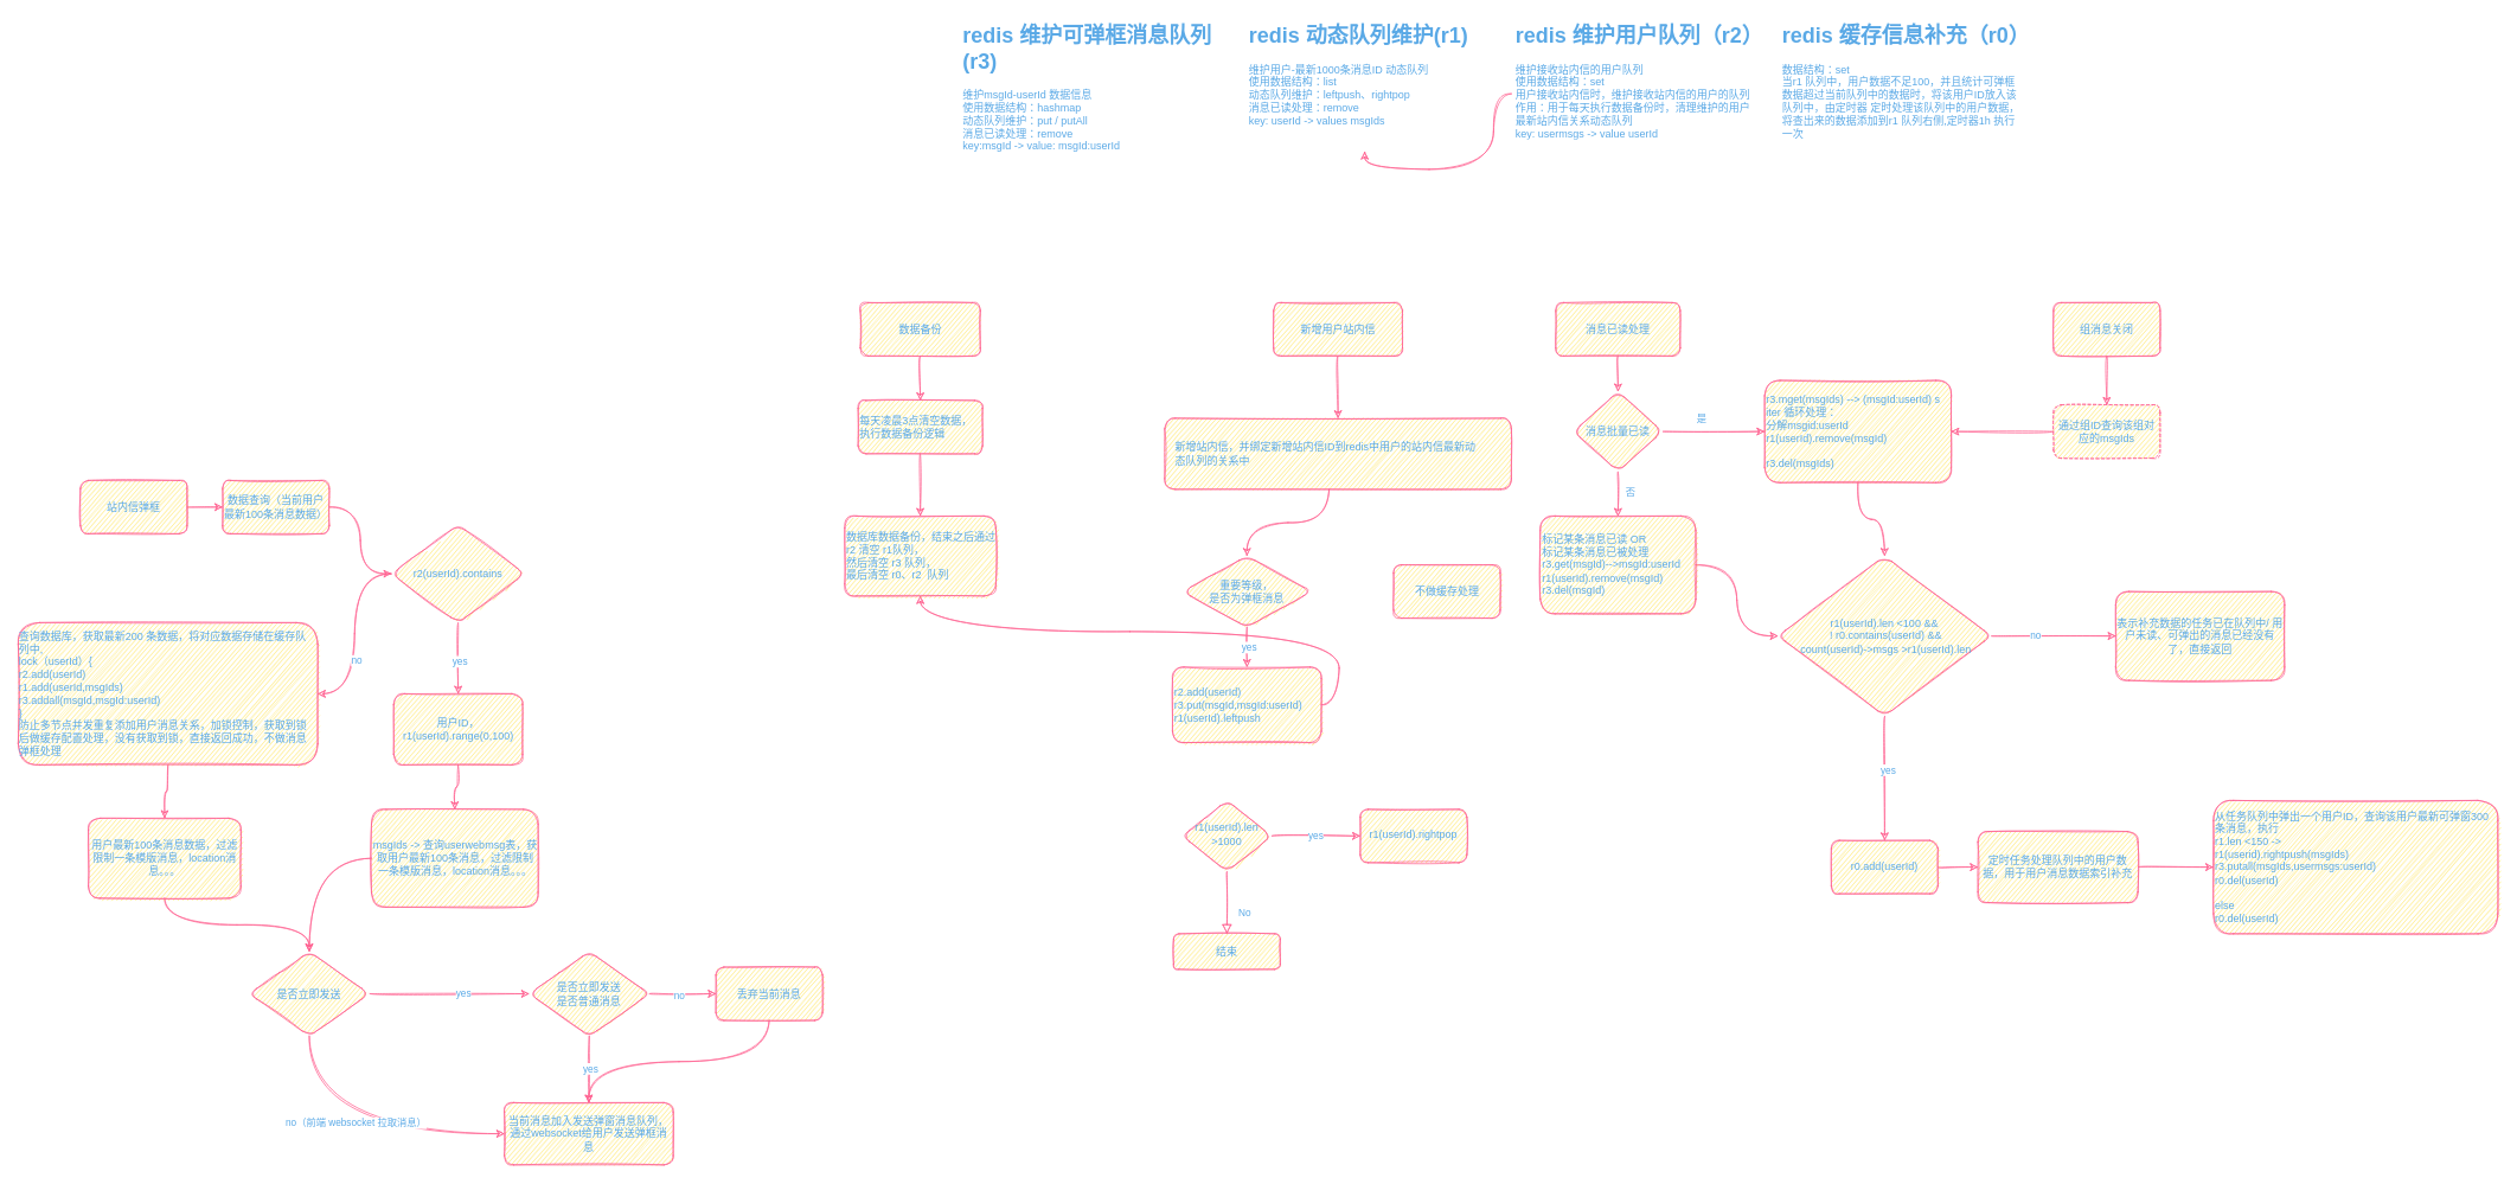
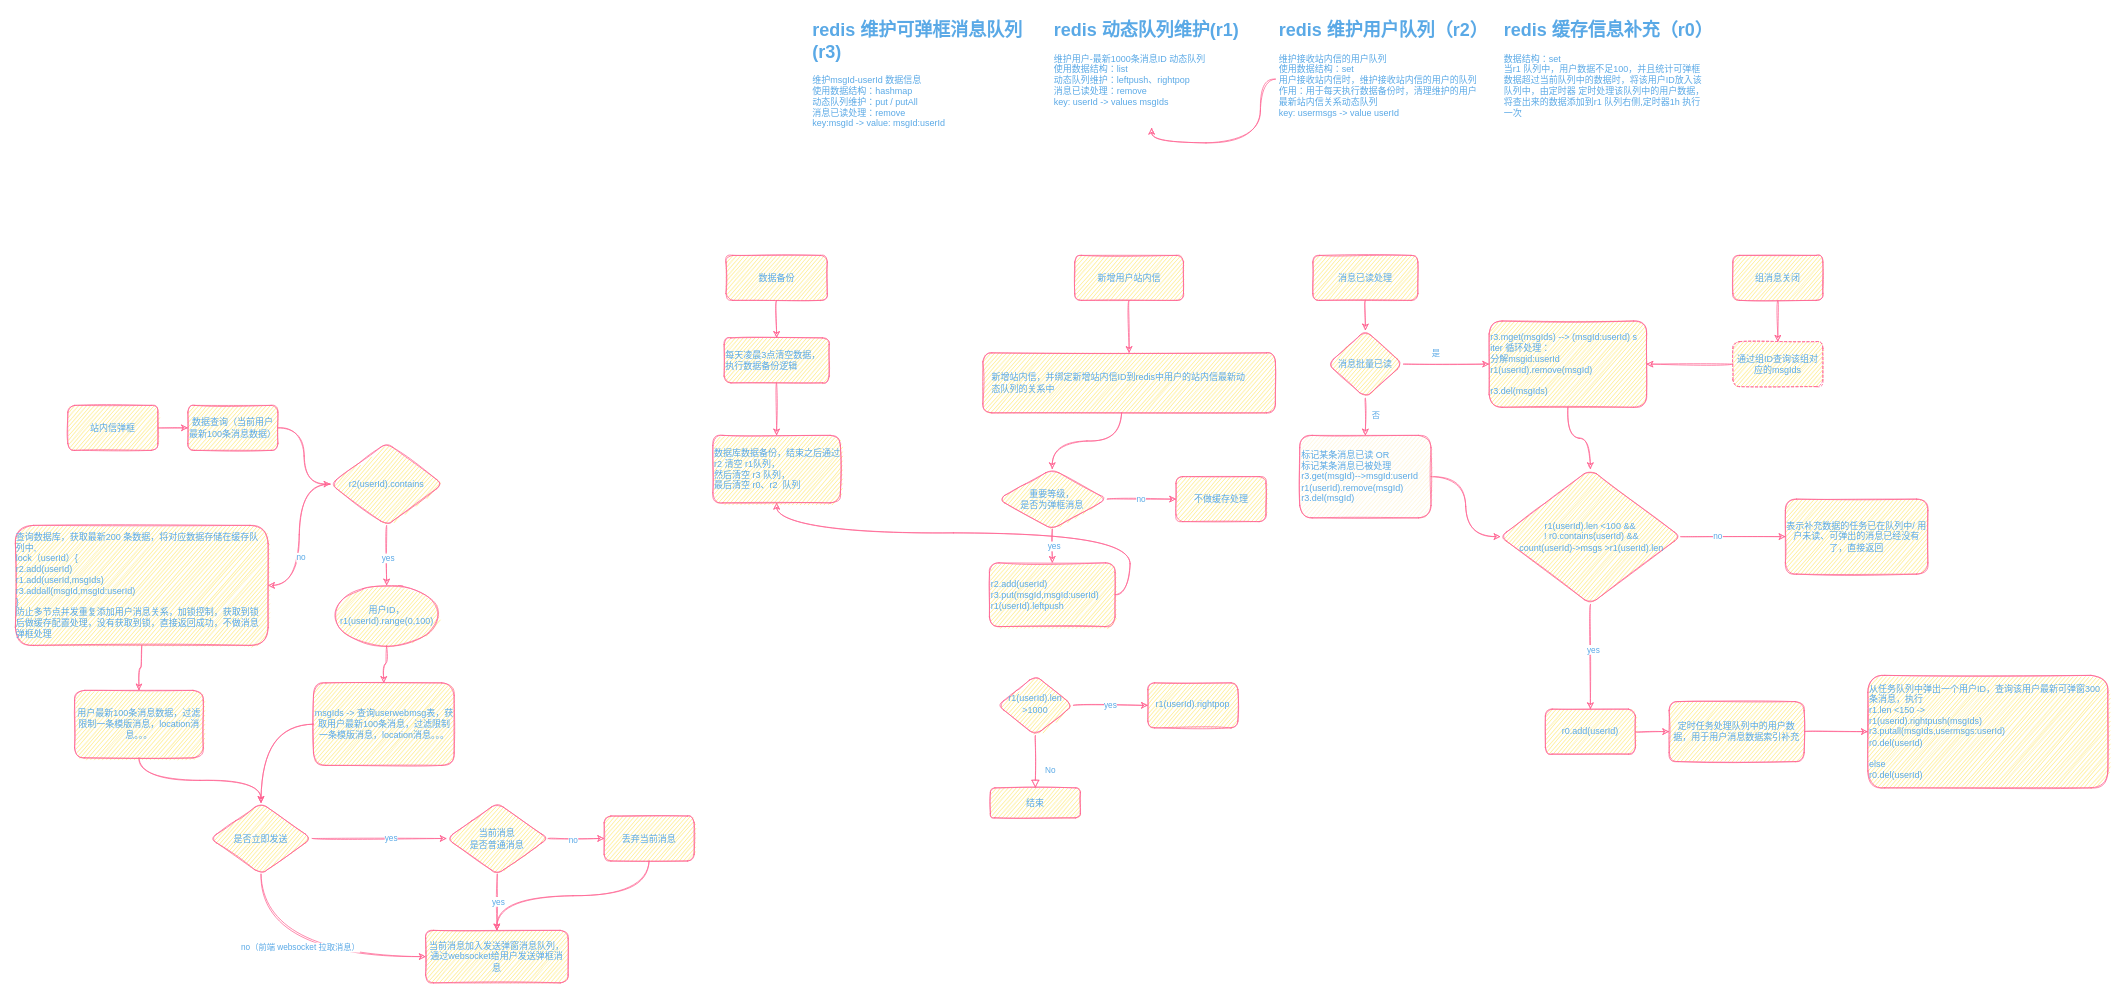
- <mxCell id="22" value="标记某条消息已读 OR&lt;br&gt;标记某条消息已被处理&lt;br&gt;r3.get(msgId)--&amp;gt;msgId:userId&lt;br&gt;r1(userId).remove(msgId)&lt;br&gt;r3.del(msgId)" style="whiteSpace=wrap;html=1;fillColor=#FFE45E;strokeColor=#FF6392;fontColor=#5AA9E6;rounded=1;glass=0;strokeWidth=1;shadow=0;sketch=1;align=left;" vertex="1" parent="1"><mxGeometry x="1732.5" y="580" width="175" height="110" as="geometry" /></mxCell>
+ <mxCell id="22" value="标记某条消息已读 OR&lt;br&gt;标记某条消息已被处理&lt;br&gt;r3.get(msgId)--&amp;gt;msgId:userId&lt;br&gt;r1(userId).remove(msgId)&lt;br&gt;r3.del(msgId)" style="whiteSpace=wrap;html=1;fillColor=#fff2cc;strokeColor=#FF6392;fontColor=#5AA9E6;rounded=1;glass=0;strokeWidth=1;shadow=0;sketch=1;align=left;" vertex="1" parent="1"><mxGeometry x="1732.5" y="580" width="175" height="110" as="geometry" /></mxCell>
+ <mxCell id="28" value="no" style="edgeStyle=orthogonalEdgeStyle;curved=1;rounded=1;sketch=1;orthogonalLoop=1;jettySize=auto;html=1;fontColor=#5AA9E6;strokeColor=#FF6392;fillColor=#FFE45E;" edge="1" parent="1" source="29" target="32"><mxGeometry relative="1" as="geometry" /></mxCell>
- <mxCell id="65" value="&lt;span&gt;用户ID，r1(userId).range(0,100)&lt;/span&gt;" style="whiteSpace=wrap;html=1;fillColor=#FFE45E;strokeColor=#FF6392;fontColor=#5AA9E6;rounded=1;sketch=1;" vertex="1" parent="1"><mxGeometry x="442.5" y="780" width="145" height="80" as="geometry" /></mxCell>
+ <mxCell id="65" value="&lt;span&gt;用户ID，r1(userId).range(0,100)&lt;/span&gt;" style="ellipse;whiteSpace=wrap;html=1;fillColor=#FFE45E;strokeColor=#FF6392;fontColor=#5AA9E6;sketch=1;" vertex="1" parent="1"><mxGeometry x="442.5" y="780" width="145" height="80" as="geometry" /></mxCell>
- <mxCell id="74" value="&lt;span&gt;是否立即发送&lt;/span&gt;&lt;br&gt;&lt;span&gt;是否普通消息&lt;/span&gt;" style="rhombus;whiteSpace=wrap;html=1;fillColor=#FFE45E;strokeColor=#FF6392;fontColor=#5AA9E6;rounded=1;sketch=1;" vertex="1" parent="1"><mxGeometry x="595" y="1070" width="135" height="95" as="geometry" /></mxCell>
+ <mxCell id="74" value="&lt;span&gt;当前消息&lt;/span&gt;&lt;br&gt;&lt;span&gt;是否普通消息&lt;/span&gt;" style="rhombus;whiteSpace=wrap;html=1;fillColor=#FFE45E;strokeColor=#FF6392;fontColor=#5AA9E6;rounded=1;sketch=1;" vertex="1" parent="1"><mxGeometry x="595" y="1070" width="135" height="95" as="geometry" /></mxCell>
